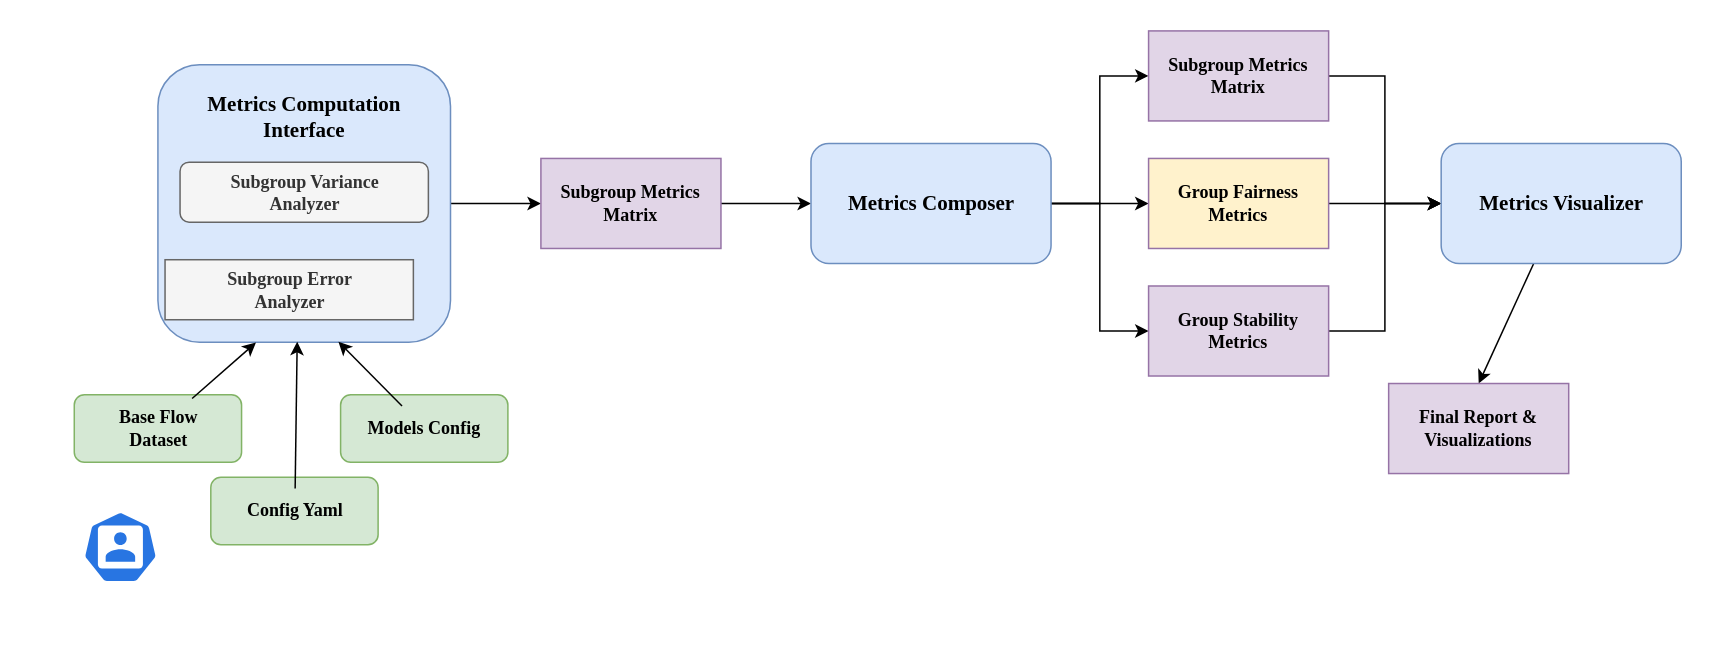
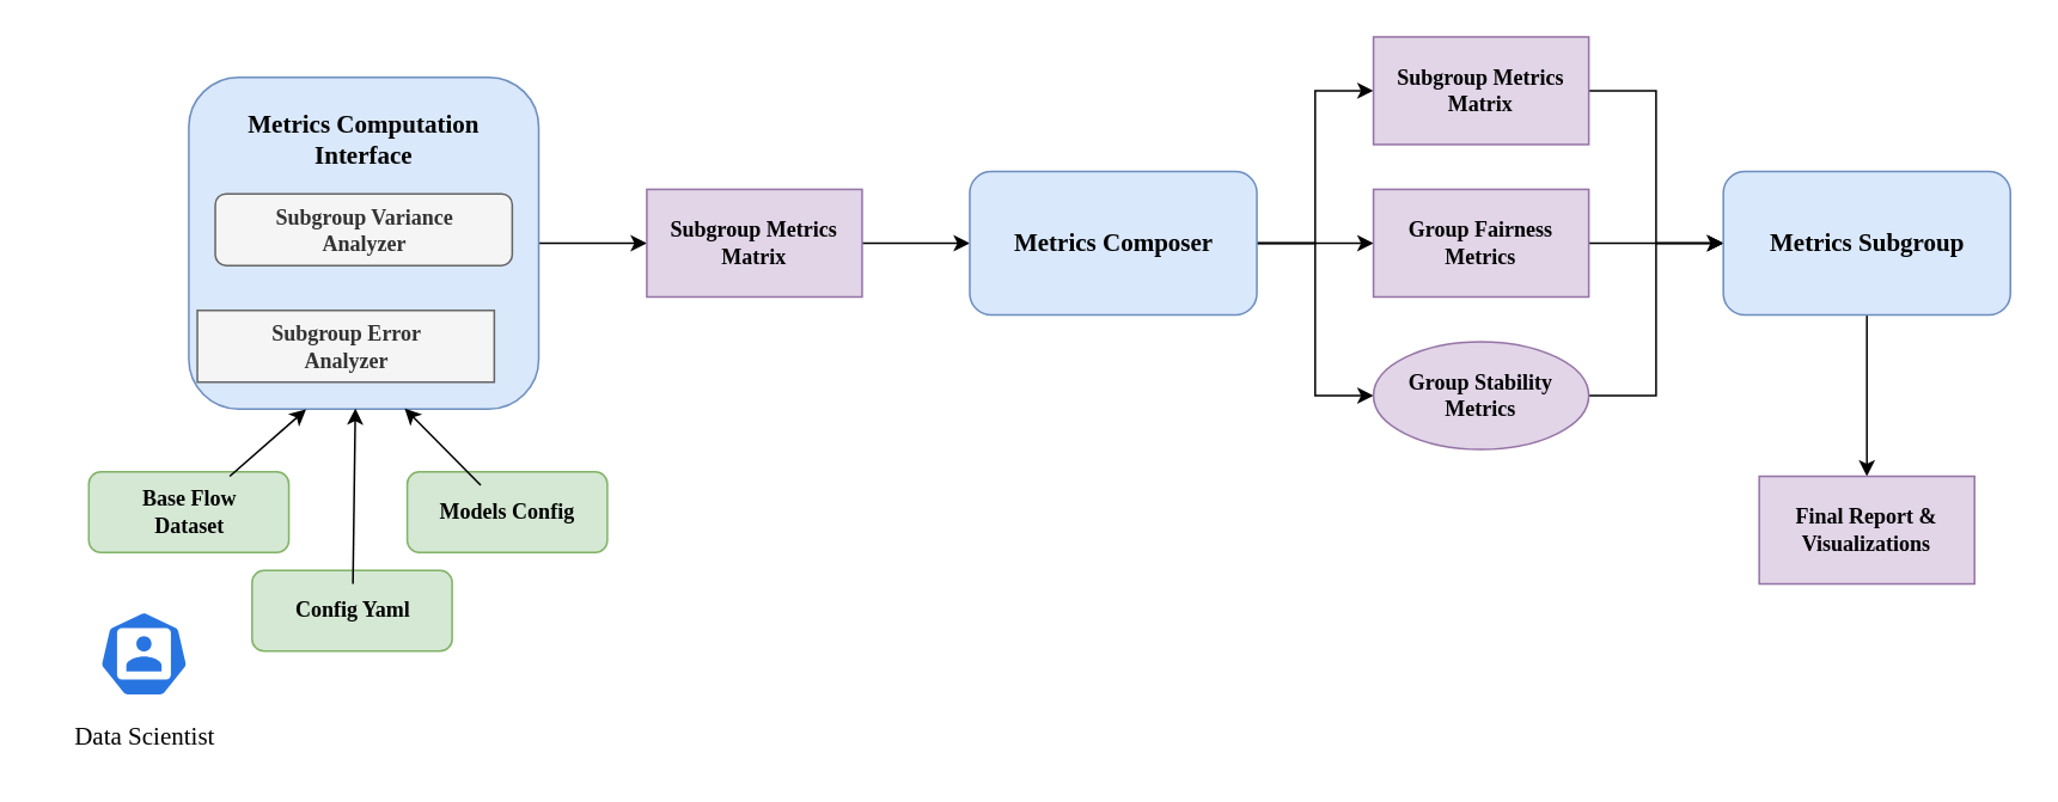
- <mxCell id="18" value="&lt;font face=&quot;Verdana&quot;&gt;&lt;b&gt;Group&lt;/b&gt; &lt;b&gt;Fairness Metrics&lt;/b&gt;&lt;/font&gt;" style="rounded=0;whiteSpace=wrap;html=1;fillColor=#fff2cc;strokeColor=#9673a6;" parent="1" vertex="1"><mxGeometry x="765" y="105" width="120" height="60" as="geometry" /></mxCell>
+ <mxCell id="18" value="&lt;font face=&quot;Verdana&quot;&gt;&lt;b&gt;Group&lt;/b&gt; &lt;b&gt;Fairness Metrics&lt;/b&gt;&lt;/font&gt;" style="rounded=0;whiteSpace=wrap;html=1;fillColor=#e1d5e7;strokeColor=#9673a6;" parent="1" vertex="1"><mxGeometry x="765" y="105" width="120" height="60" as="geometry" /></mxCell>
- <mxCell id="31" value="&lt;font face=&quot;Verdana&quot;&gt;&lt;b&gt;Metrics Visualizer&lt;/b&gt;&lt;/font&gt;" style="text;html=1;align=center;verticalAlign=middle;resizable=0;points=[];autosize=1;strokeColor=none;fillColor=none;fontSize=14;" parent="1" vertex="1"><mxGeometry x="955" y="120" width="170" height="30" as="geometry" /></mxCell>
+ <mxCell id="31" value="&lt;font face=&quot;Verdana&quot;&gt;&lt;b&gt;Metrics Subgroup&lt;/b&gt;&lt;/font&gt;" style="text;html=1;align=center;verticalAlign=middle;resizable=0;points=[];autosize=1;strokeColor=none;fillColor=none;fontSize=14;" parent="1" vertex="1"><mxGeometry x="955" y="120" width="170" height="30" as="geometry" /></mxCell>
- <mxCell id="20" value="&lt;font face=&quot;Verdana&quot;&gt;&lt;b&gt;Group&lt;/b&gt; &lt;b&gt;Stability Metrics&lt;/b&gt;&lt;/font&gt;" style="rounded=0;whiteSpace=wrap;html=1;fillColor=#e1d5e7;strokeColor=#9673a6;" parent="1" vertex="1"><mxGeometry x="765" y="190" width="120" height="60" as="geometry" /></mxCell>
+ <mxCell id="20" value="&lt;font face=&quot;Verdana&quot;&gt;&lt;b&gt;Group&lt;/b&gt; &lt;b&gt;Stability Metrics&lt;/b&gt;&lt;/font&gt;" style="ellipse;whiteSpace=wrap;html=1;fillColor=#e1d5e7;strokeColor=#9673a6;" parent="1" vertex="1"><mxGeometry x="765" y="190" width="120" height="60" as="geometry" /></mxCell>
- <mxCell id="34" value="&lt;font face=&quot;Verdana&quot;&gt;&lt;b&gt;Final Report&lt;/b&gt; &lt;b&gt;&amp;amp;&lt;/b&gt;&lt;br&gt;&lt;b&gt;Visualizations&lt;/b&gt;&lt;/font&gt;" style="rounded=0;whiteSpace=wrap;html=1;fillColor=#e1d5e7;strokeColor=#9673a6;" parent="1" vertex="1"><mxGeometry x="925" y="255" width="120" height="60" as="geometry" /></mxCell>
+ <mxCell id="34" value="&lt;font face=&quot;Verdana&quot;&gt;&lt;b&gt;Final Report&lt;/b&gt; &lt;b&gt;&amp;amp;&lt;/b&gt;&lt;br&gt;&lt;b&gt;Visualizations&lt;/b&gt;&lt;/font&gt;" style="rounded=0;whiteSpace=wrap;html=1;fillColor=#e1d5e7;strokeColor=#9673a6;" parent="1" vertex="1"><mxGeometry x="980" y="265" width="120" height="60" as="geometry" /></mxCell>
+ <mxCell id="33" value="&lt;font face=&quot;Verdana&quot;&gt;Data Scientist&lt;/font&gt;" style="text;html=1;align=center;verticalAlign=middle;resizable=0;points=[];autosize=1;strokeColor=none;fillColor=none;fontSize=14;" parent="1" vertex="1"><mxGeometry x="20" y="395" width="120" height="30" as="geometry" /></mxCell>
